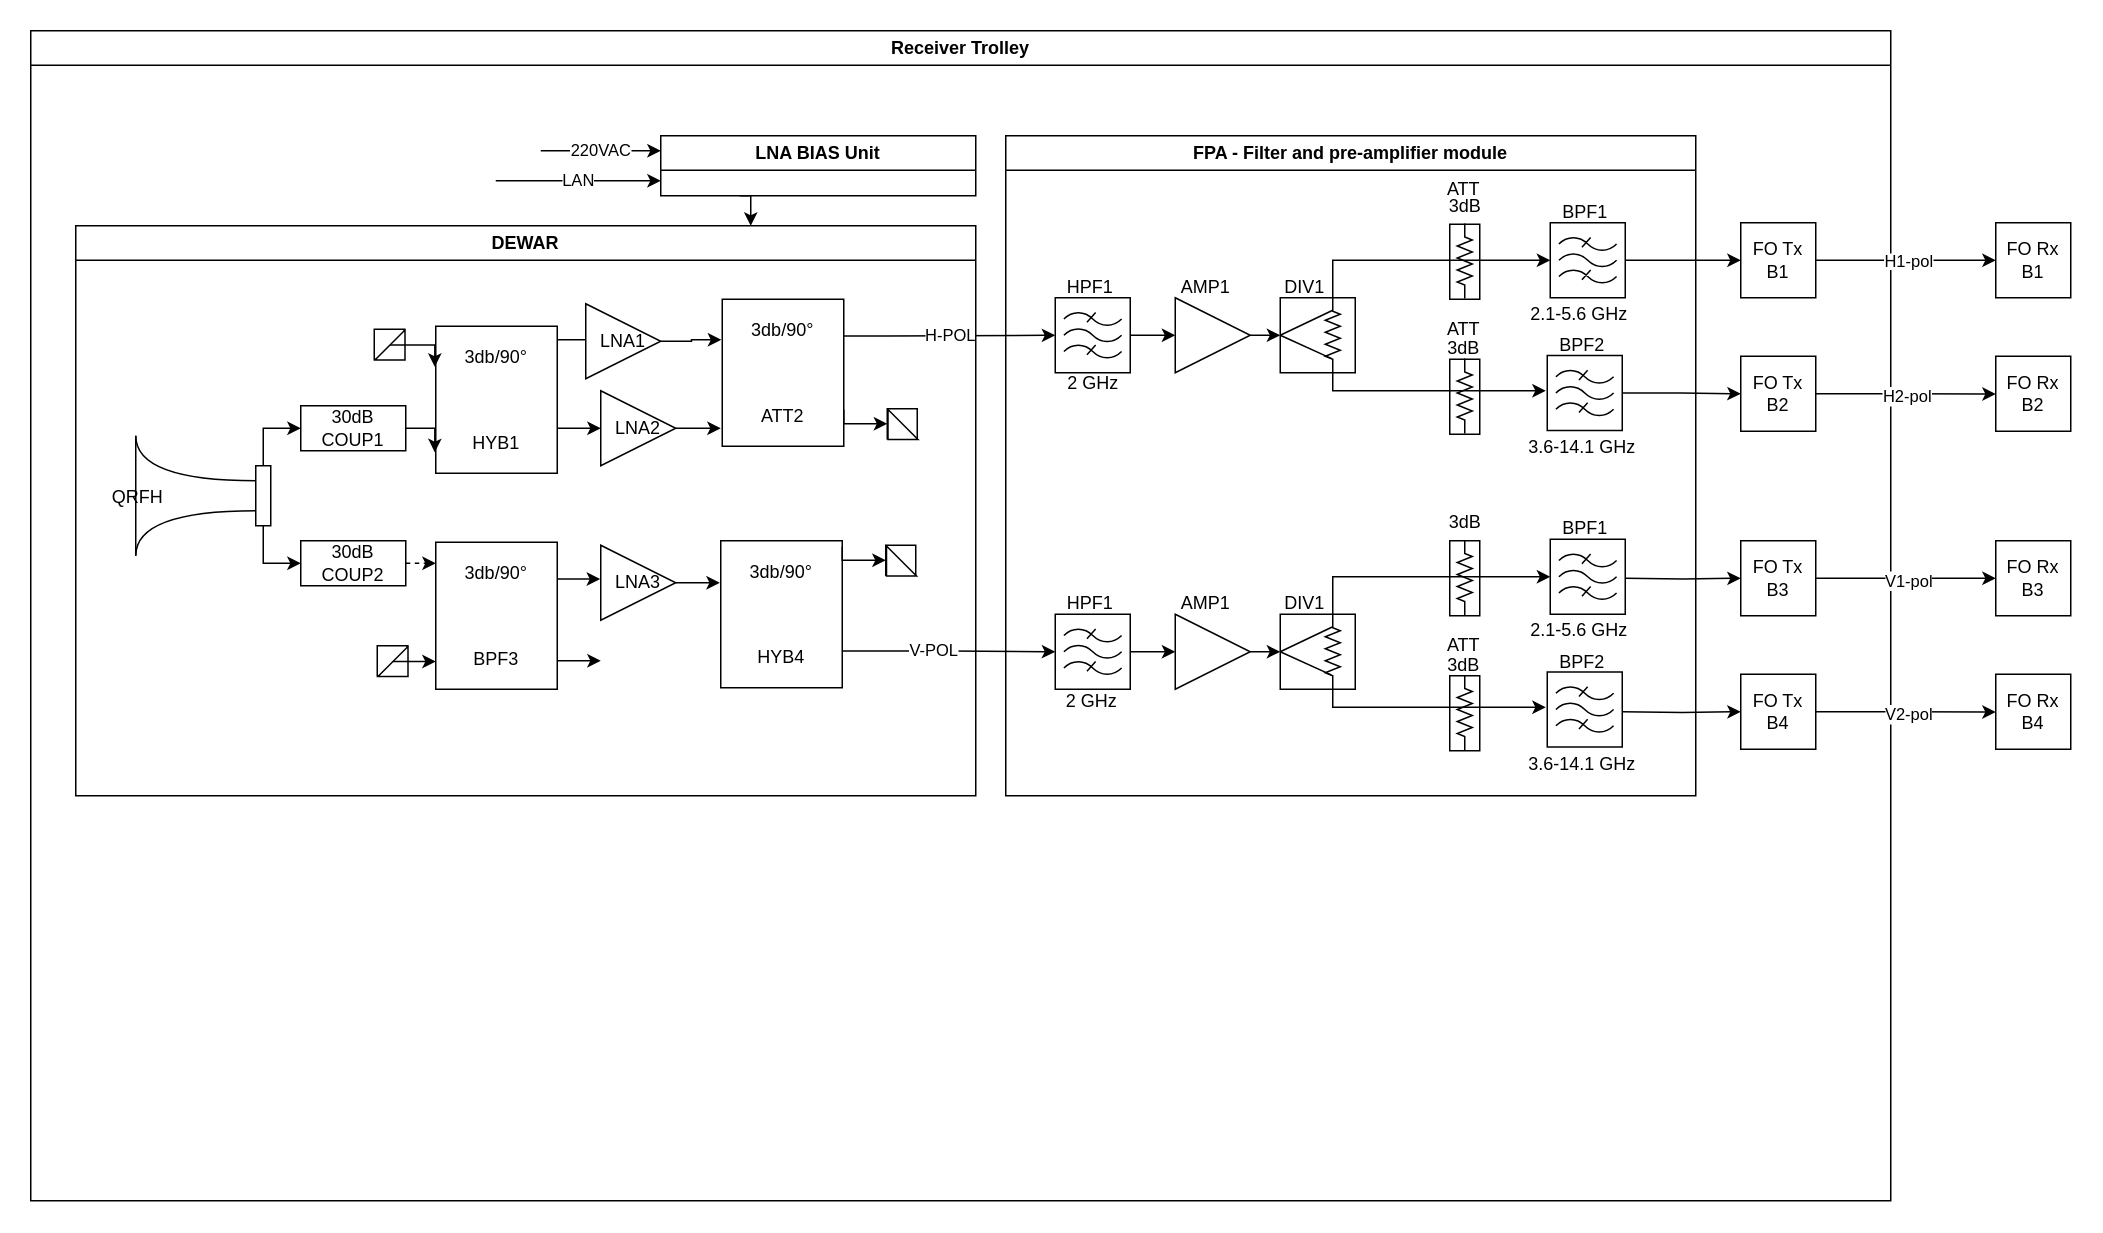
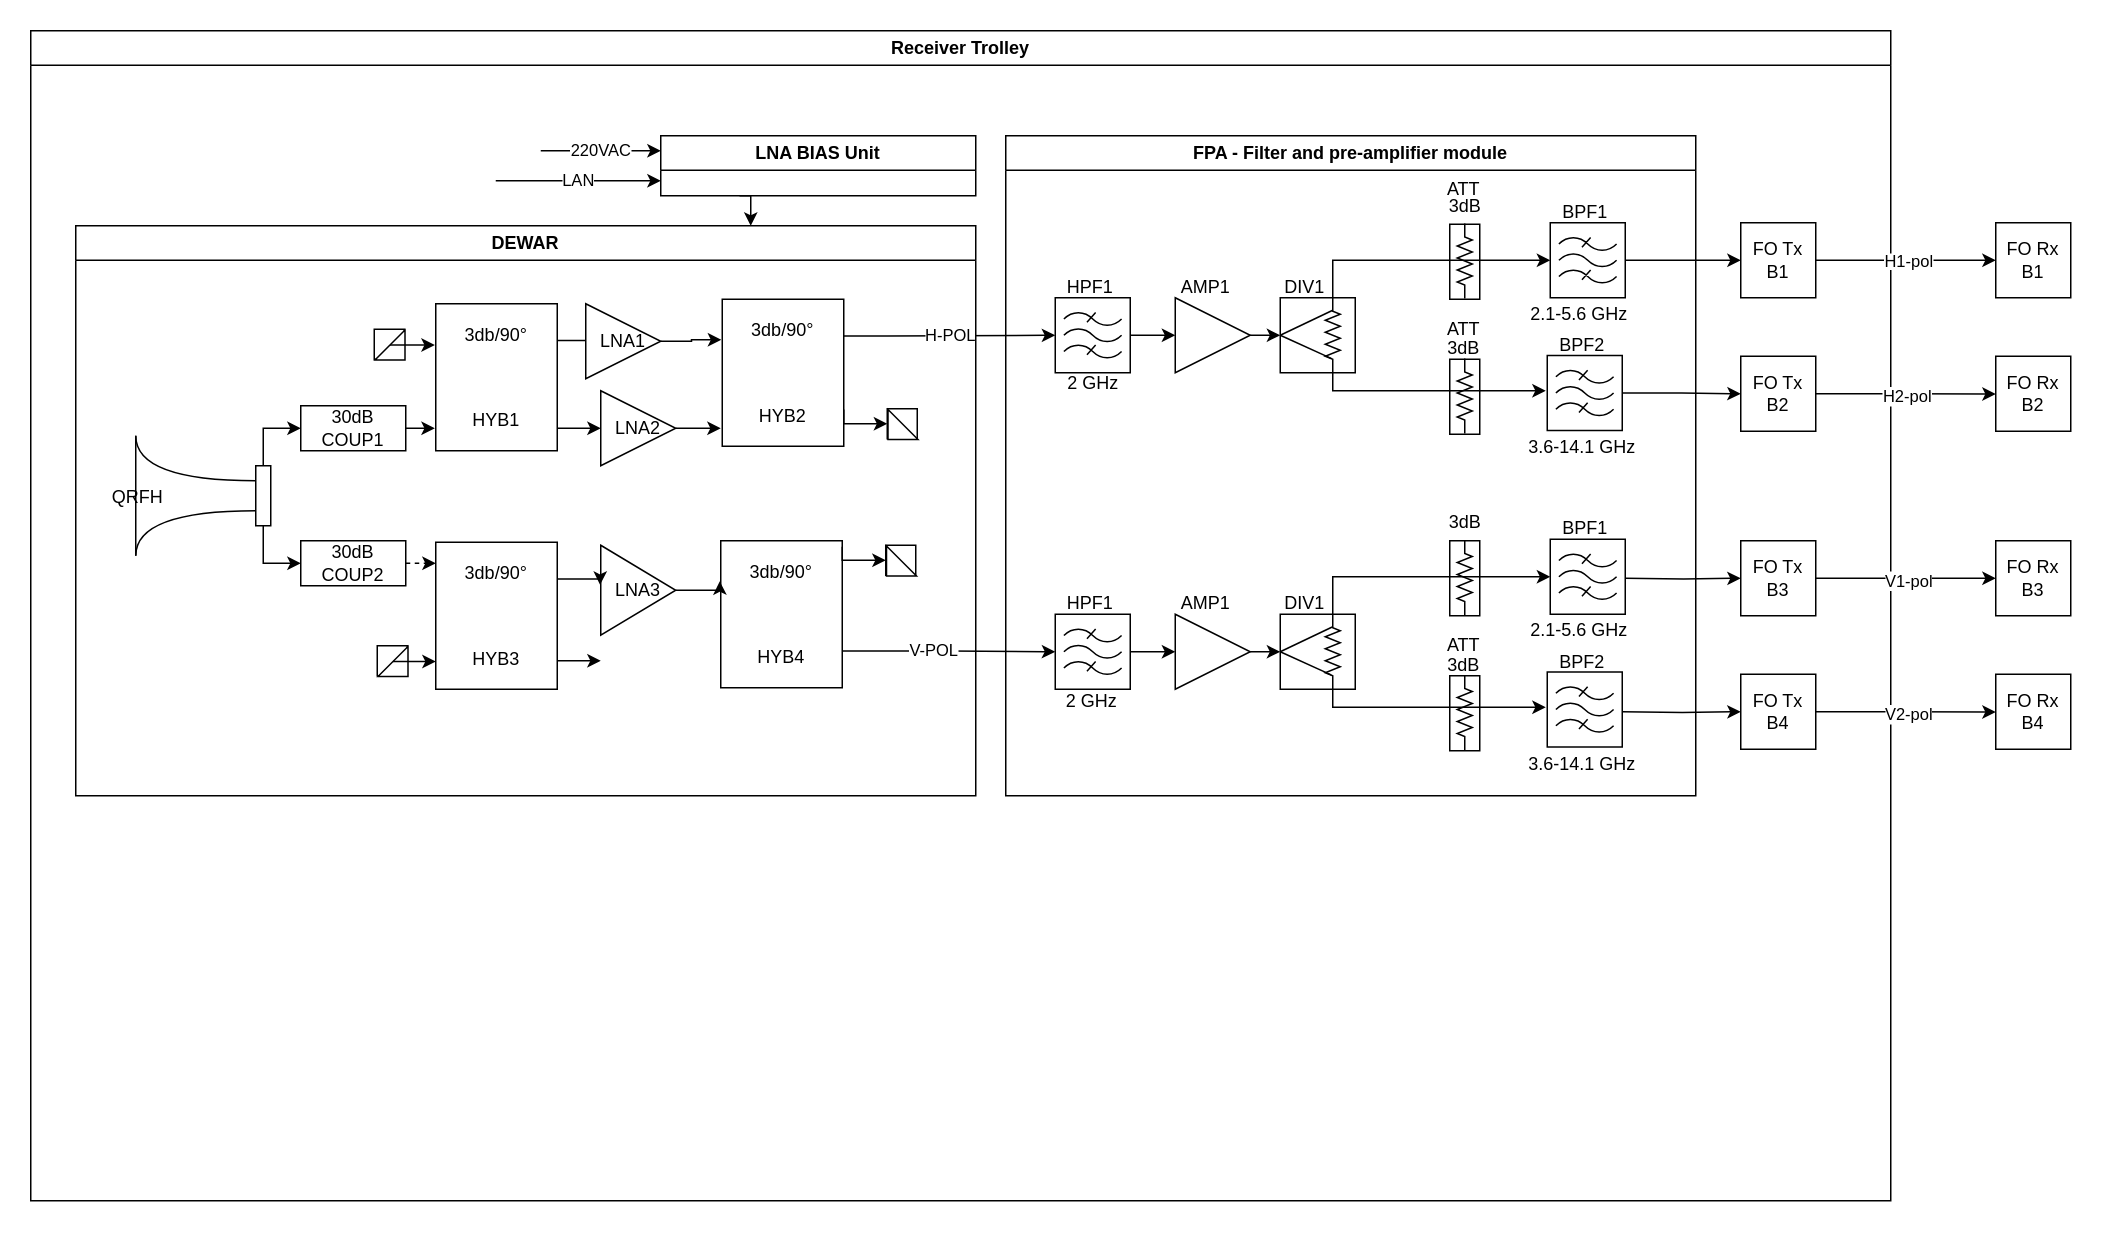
- <mxCell id="105" value="&lt;div&gt;3db/90°&lt;/div&gt;&lt;div&gt;&lt;br&gt;&lt;/div&gt;&lt;div&gt;&lt;br&gt;&lt;/div&gt;&lt;div&gt;&lt;br&gt;&lt;/div&gt;&lt;div&gt;ATT2&lt;/div&gt;" style="rounded=0;whiteSpace=wrap;html=1;" vertex="1" parent="1"><mxGeometry x="481" y="199" width="81" height="98" as="geometry" /></mxCell>
+ <mxCell id="105" value="&lt;div&gt;3db/90°&lt;/div&gt;&lt;div&gt;&lt;br&gt;&lt;/div&gt;&lt;div&gt;&lt;br&gt;&lt;/div&gt;&lt;div&gt;&lt;br&gt;&lt;/div&gt;&lt;div&gt;HYB2&lt;/div&gt;" style="rounded=0;whiteSpace=wrap;html=1;" vertex="1" parent="1"><mxGeometry x="481" y="199" width="81" height="98" as="geometry" /></mxCell>
- <mxCell id="85" value="&lt;div&gt;3db/90°&lt;/div&gt;&lt;div&gt;&lt;br&gt;&lt;/div&gt;&lt;div&gt;&lt;br&gt;&lt;/div&gt;&lt;div&gt;&lt;br&gt;&lt;/div&gt;&lt;div&gt;HYB1&lt;/div&gt;" style="rounded=0;whiteSpace=wrap;html=1;" vertex="1" parent="77"><mxGeometry x="240" y="67" width="81" height="98" as="geometry" /></mxCell>
+ <mxCell id="85" value="&lt;div&gt;3db/90°&lt;/div&gt;&lt;div&gt;&lt;br&gt;&lt;/div&gt;&lt;div&gt;&lt;br&gt;&lt;/div&gt;&lt;div&gt;&lt;br&gt;&lt;/div&gt;&lt;div&gt;HYB1&lt;/div&gt;" style="rounded=0;whiteSpace=wrap;html=1;" vertex="1" parent="77"><mxGeometry x="240" y="52" width="81" height="98" as="geometry" /></mxCell>
- <mxCell id="92" value="LNA3" style="triangle;whiteSpace=wrap;html=1;flipV=0;flipH=0;" vertex="1" parent="77"><mxGeometry x="350" y="213" width="50" height="50" as="geometry" /></mxCell>
+ <mxCell id="92" value="LNA3" style="triangle;whiteSpace=wrap;html=1;flipV=0;flipH=0;" vertex="1" parent="77"><mxGeometry x="350" y="213" width="50" height="60" as="geometry" /></mxCell>
- <mxCell id="95" value="&lt;div&gt;3db/90°&lt;/div&gt;&lt;div&gt;&lt;br&gt;&lt;/div&gt;&lt;div&gt;&lt;br&gt;&lt;/div&gt;&lt;div&gt;&lt;br&gt;&lt;/div&gt;&lt;div&gt;BPF3&lt;/div&gt;" style="rounded=0;whiteSpace=wrap;html=1;flipV=0;flipH=0;" vertex="1" parent="77"><mxGeometry x="240" y="211" width="81" height="98" as="geometry" /></mxCell>
+ <mxCell id="95" value="&lt;div&gt;3db/90°&lt;/div&gt;&lt;div&gt;&lt;br&gt;&lt;/div&gt;&lt;div&gt;&lt;br&gt;&lt;/div&gt;&lt;div&gt;&lt;br&gt;&lt;/div&gt;&lt;div&gt;HYB3&lt;/div&gt;" style="rounded=0;whiteSpace=wrap;html=1;flipV=0;flipH=0;" vertex="1" parent="77"><mxGeometry x="240" y="211" width="81" height="98" as="geometry" /></mxCell>
